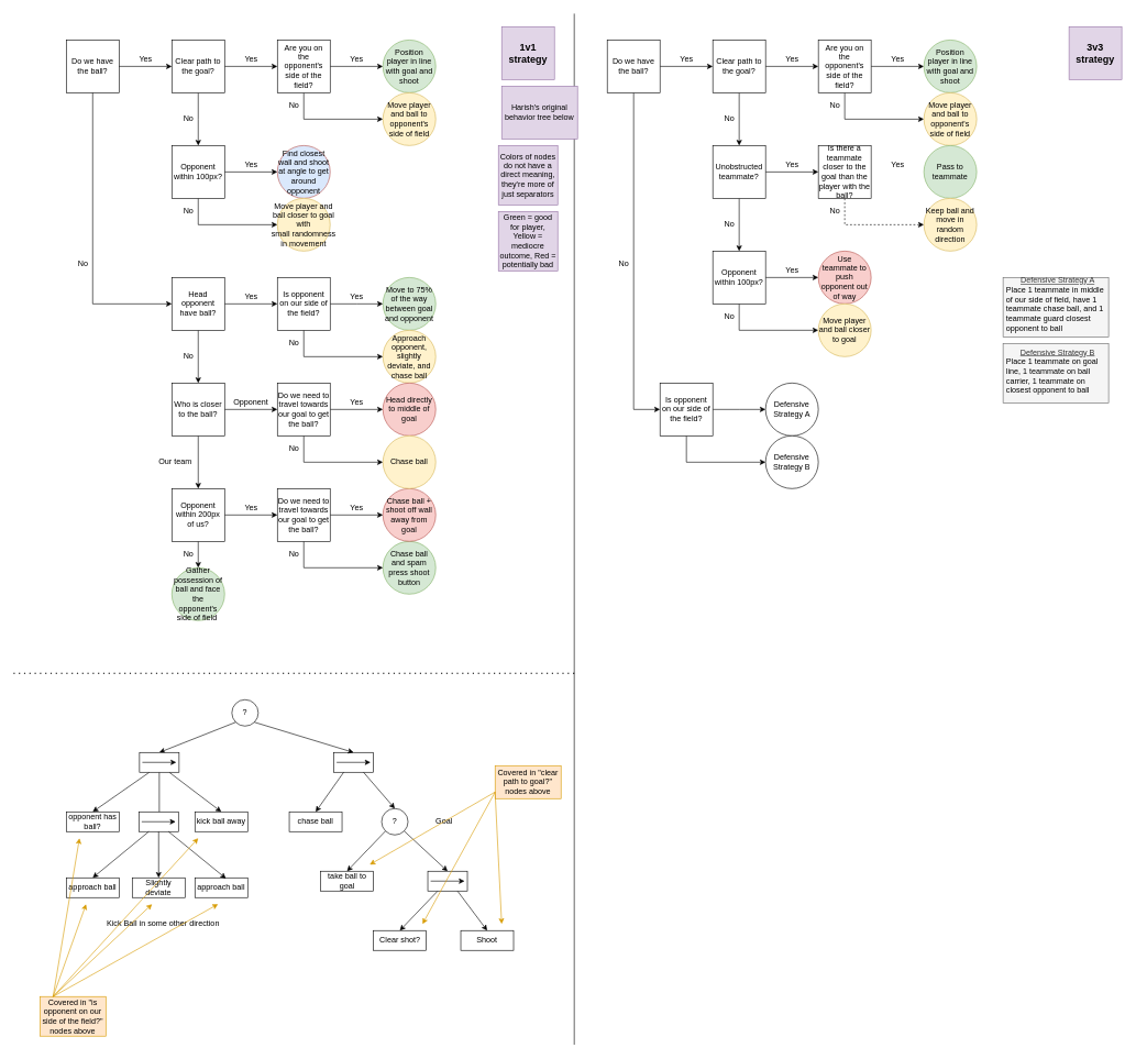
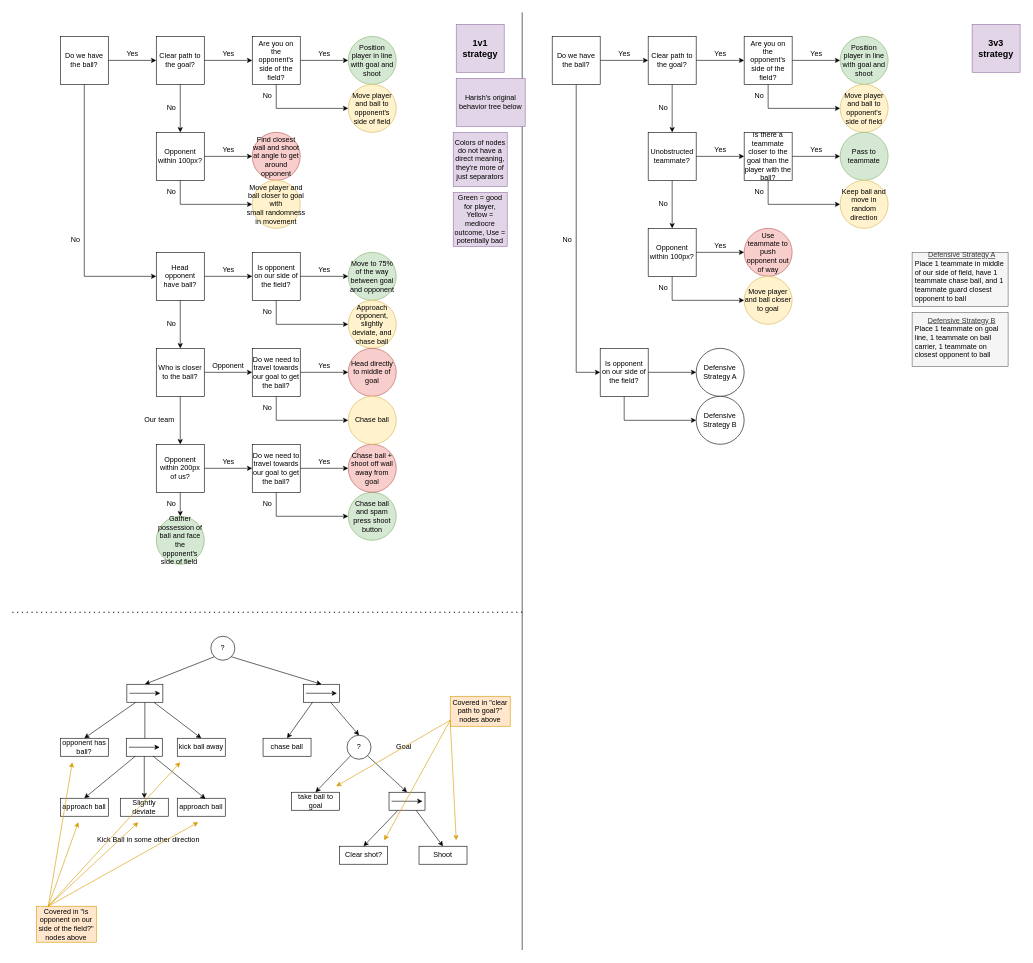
- <mxCell id="64" value="Find closest wall and shoot at angle to get around opponent" style="ellipse;whiteSpace=wrap;html=1;aspect=fixed;fillColor=#dae8fc;strokeColor=#b85450;" vertex="1" parent="1"><mxGeometry x="420" y="220" width="80" height="80" as="geometry" /></mxCell>
+ <mxCell id="64" value="Find closest wall and shoot at angle to get around opponent" style="ellipse;whiteSpace=wrap;html=1;aspect=fixed;fillColor=#f8cecc;strokeColor=#b85450;" vertex="1" parent="1"><mxGeometry x="420" y="220" width="80" height="80" as="geometry" /></mxCell>
+ <mxCell id="121" style="edgeStyle=orthogonalEdgeStyle;rounded=0;orthogonalLoop=1;jettySize=auto;html=1;exitX=1;exitY=0.5;exitDx=0;exitDy=0;entryX=0;entryY=0.5;entryDx=0;entryDy=0;" edge="1" parent="1" source="123" target="129"><mxGeometry relative="1" as="geometry" /></mxCell>
- <mxCell id="122" style="edgeStyle=orthogonalEdgeStyle;rounded=0;orthogonalLoop=1;jettySize=auto;html=1;exitX=0.5;exitY=1;exitDx=0;exitDy=0;entryX=0;entryY=0.5;entryDx=0;entryDy=0;dashed=1;" edge="1" parent="1" source="123" target="130"><mxGeometry relative="1" as="geometry" /></mxCell>
+ <mxCell id="122" style="edgeStyle=orthogonalEdgeStyle;rounded=0;orthogonalLoop=1;jettySize=auto;html=1;exitX=0.5;exitY=1;exitDx=0;exitDy=0;entryX=0;entryY=0.5;entryDx=0;entryDy=0;" edge="1" parent="1" source="123" target="130"><mxGeometry relative="1" as="geometry" /></mxCell>
- <mxCell id="160" value="Green = good for player, Yellow = mediocre outcome, Red = potentially bad" style="whiteSpace=wrap;html=1;aspect=fixed;fillColor=#e1d5e7;strokeColor=#9673a6;" vertex="1" parent="1"><mxGeometry x="755" y="320" width="90" height="90" as="geometry" /></mxCell>
+ <mxCell id="160" value="Green = good for player, Yellow = mediocre outcome, Use = potentially bad" style="whiteSpace=wrap;html=1;aspect=fixed;fillColor=#e1d5e7;strokeColor=#9673a6;" vertex="1" parent="1"><mxGeometry x="755" y="320" width="90" height="90" as="geometry" /></mxCell>
